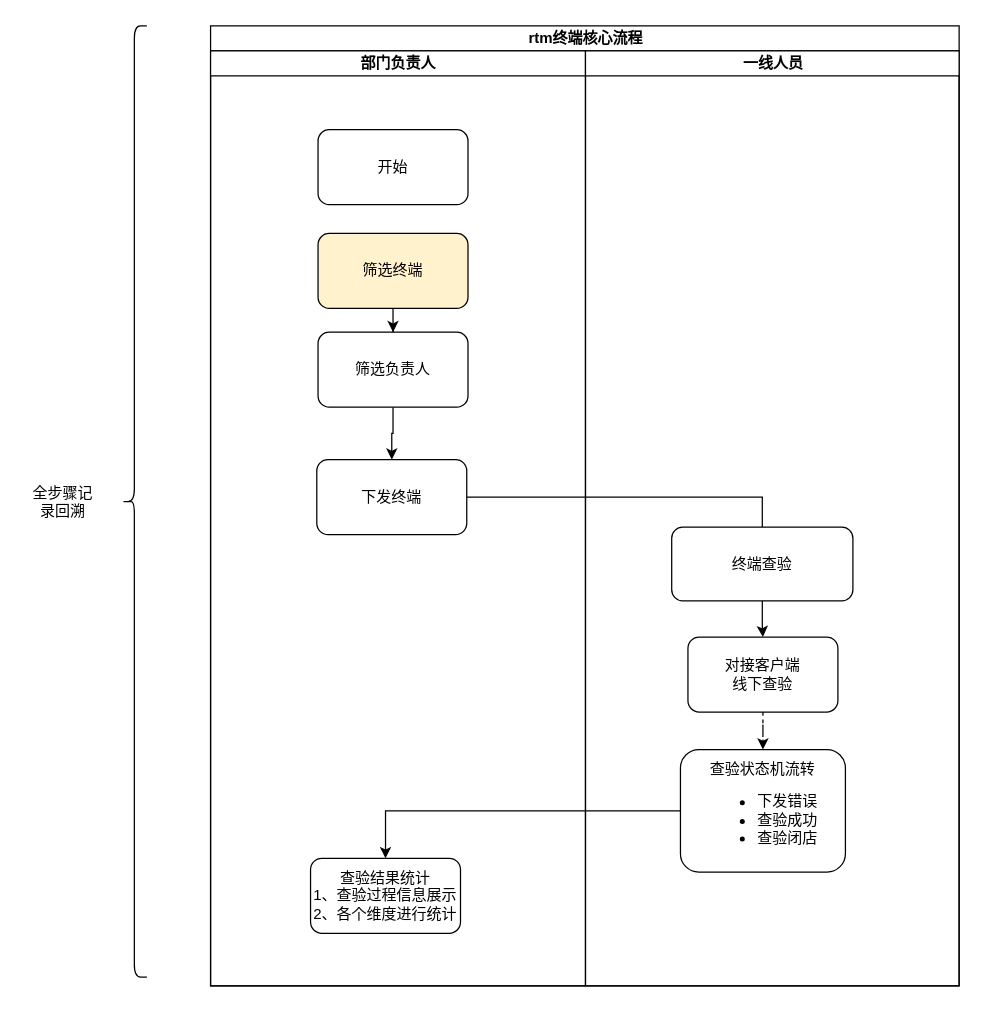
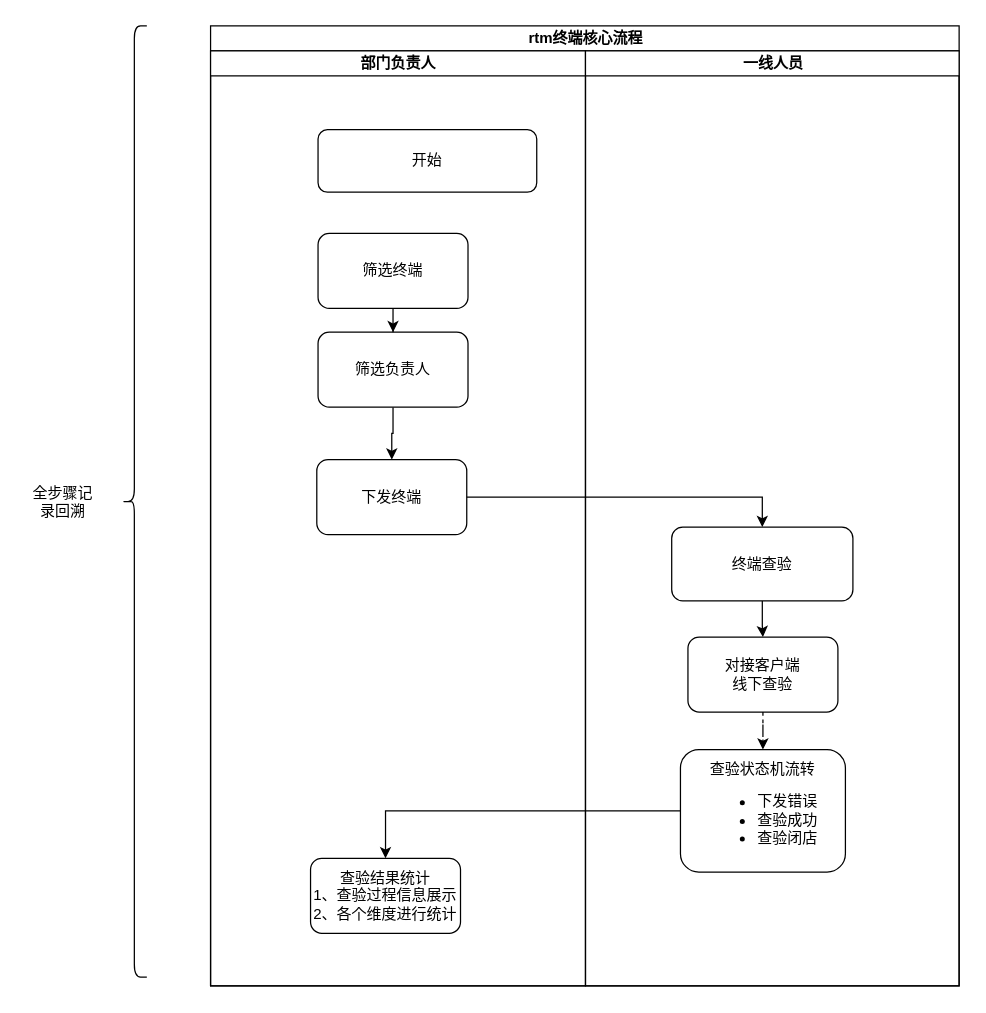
- <mxCell id="4" value="开始" style="rounded=1;whiteSpace=wrap;html=1;points=[[0,0,0,0,0],[0,0.25,0,0,0],[0,0.5,0,0,0],[0,0.75,0,0,0],[0,1,0,0,0],[0.25,0,0,0,0],[0.25,1,0,0,0],[0.5,0,0,0,0],[0.5,1,0,0,0],[0.75,0,0,0,0],[0.75,1,0,0,0],[1,0,0,0,0],[1,0.25,0,0,0],[1,0.5,0,0,0],[1,0.75,0,0,0],[1,1,0,0,0]];" parent="3" vertex="1"><mxGeometry x="86.0" y="63" width="120" height="60" as="geometry" /></mxCell>
+ <mxCell id="4" value="开始" style="rounded=1;whiteSpace=wrap;html=1;points=[[0,0,0,0,0],[0,0.25,0,0,0],[0,0.5,0,0,0],[0,0.75,0,0,0],[0,1,0,0,0],[0.25,0,0,0,0],[0.25,1,0,0,0],[0.5,0,0,0,0],[0.5,1,0,0,0],[0.75,0,0,0,0],[0.75,1,0,0,0],[1,0,0,0,0],[1,0.25,0,0,0],[1,0.5,0,0,0],[1,0.75,0,0,0],[1,1,0,0,0]];" parent="3" vertex="1"><mxGeometry x="86.0" y="63" width="175" height="50" as="geometry" /></mxCell>
- <mxCell id="7" value="筛选终端" style="whiteSpace=wrap;html=1;rounded=1;fillColor=#fff2cc;" vertex="1" parent="3"><mxGeometry x="86.0" y="146" width="120" height="60" as="geometry" /></mxCell>
+ <mxCell id="7" value="筛选终端" style="whiteSpace=wrap;html=1;rounded=1;" vertex="1" parent="3"><mxGeometry x="86.0" y="146" width="120" height="60" as="geometry" /></mxCell>
- <mxCell id="11" style="edgeStyle=orthogonalEdgeStyle;rounded=0;orthogonalLoop=1;jettySize=auto;html=1;entryX=0.5;entryY=0;entryDx=0;entryDy=0;endArrow=none;" edge="1" parent="2" source="10" target="14"><mxGeometry relative="1" as="geometry" /></mxCell>
+ <mxCell id="11" style="edgeStyle=orthogonalEdgeStyle;rounded=0;orthogonalLoop=1;jettySize=auto;html=1;entryX=0.5;entryY=0;entryDx=0;entryDy=0;" edge="1" parent="2" source="10" target="14"><mxGeometry relative="1" as="geometry" /></mxCell>
